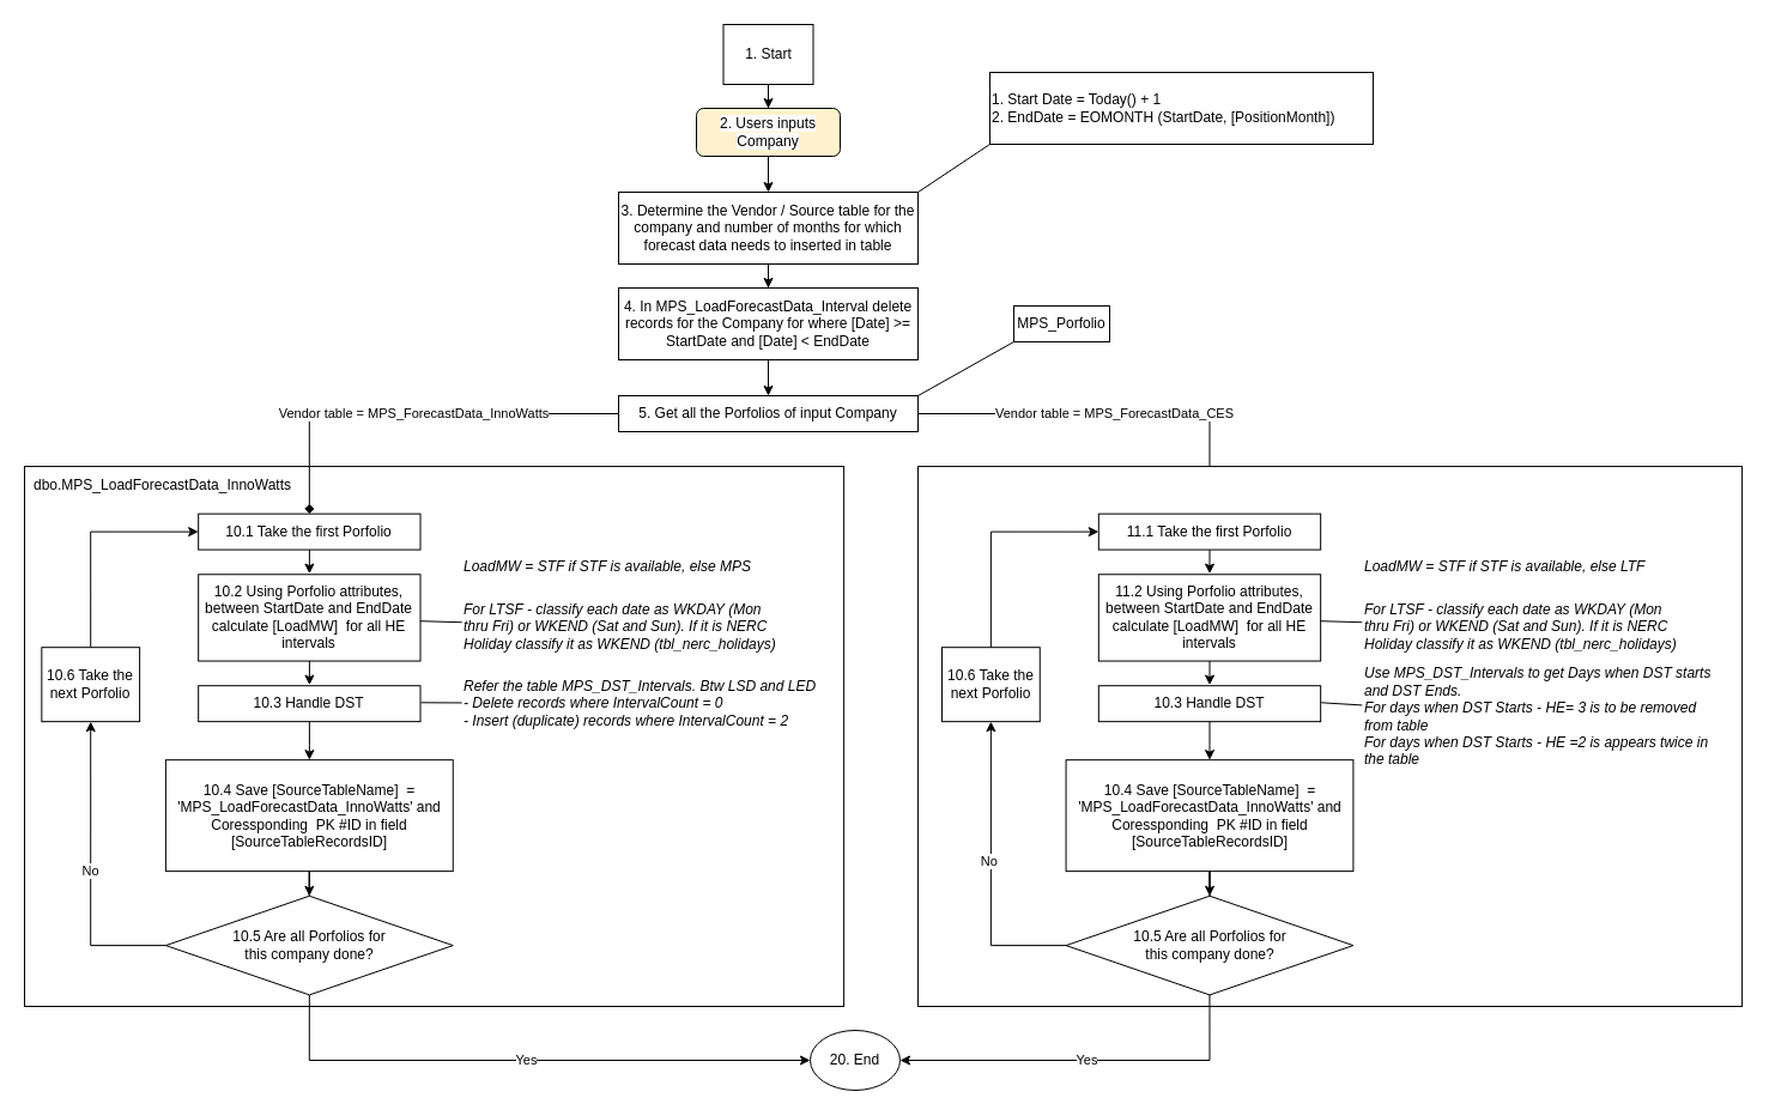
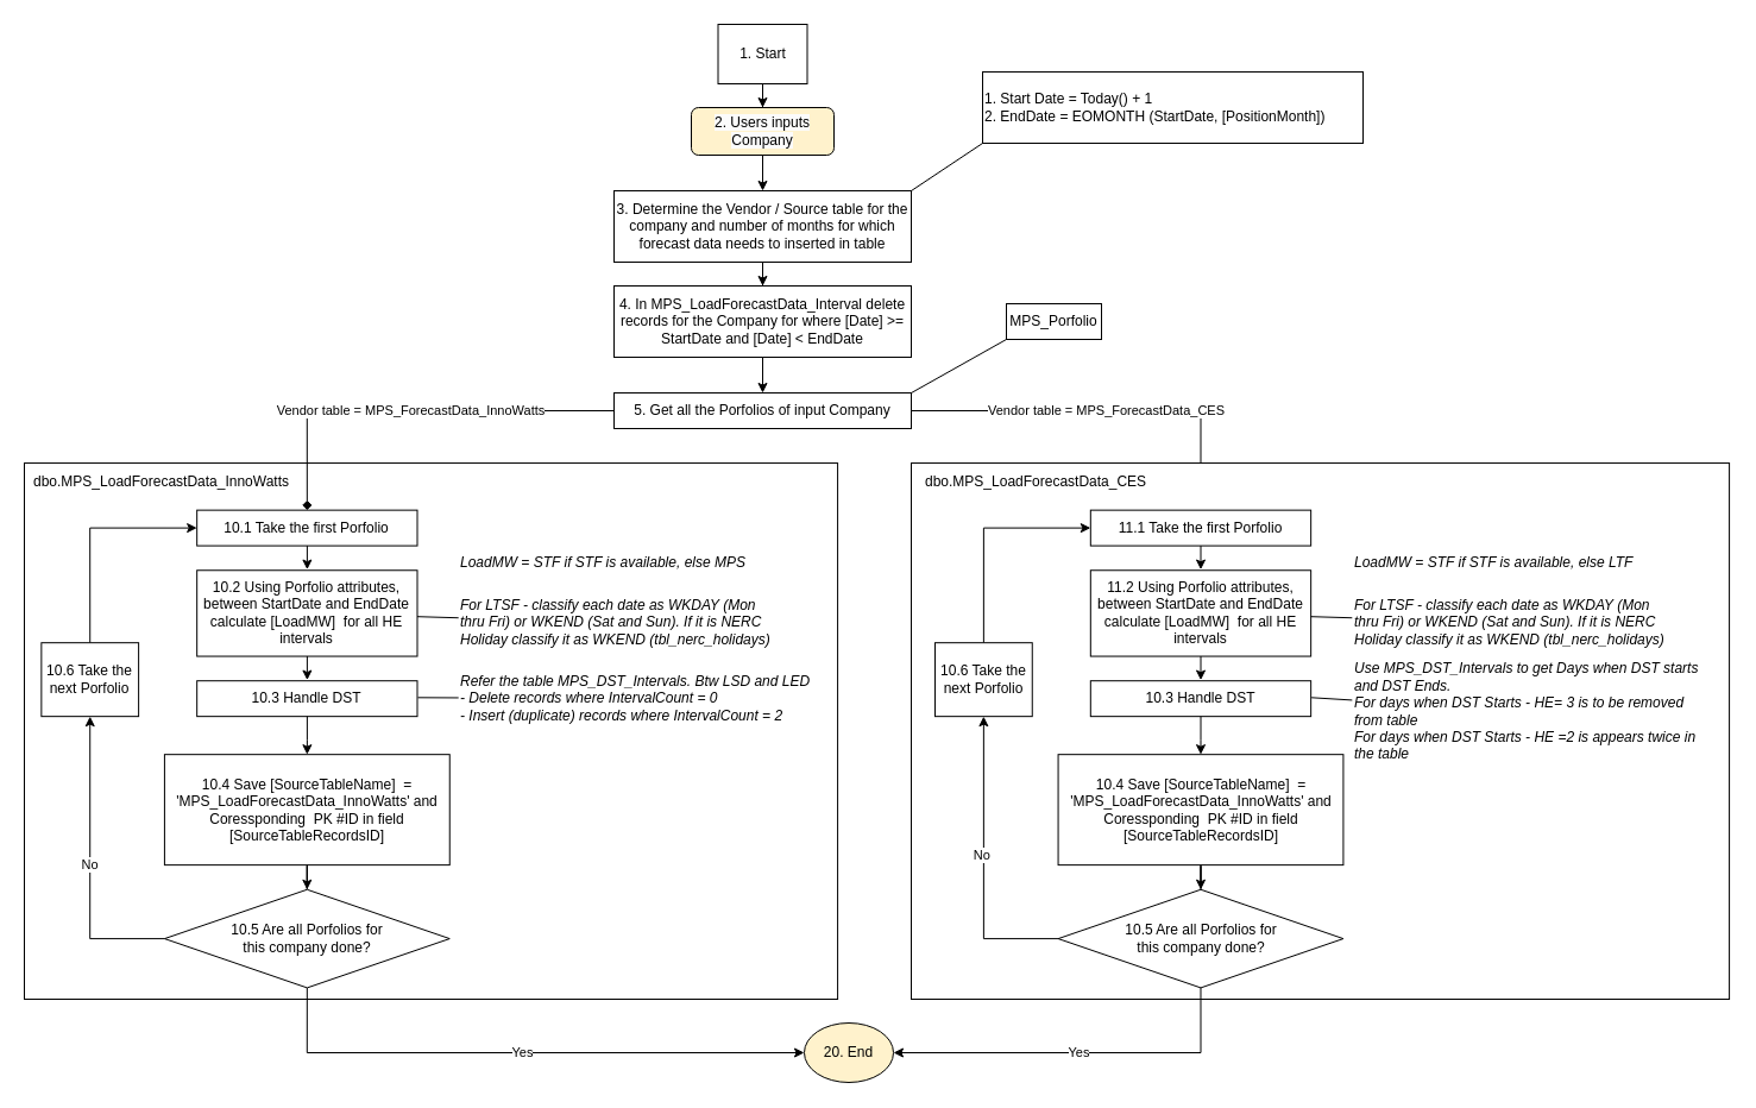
+ <mxCell id="36" value="dbo.MPS_LoadForecastData_CES" style="text;html=1;strokeColor=none;fillColor=none;align=left;verticalAlign=middle;whiteSpace=wrap;rounded=0;" vertex="1" parent="1"><mxGeometry x="776.002" y="389.033" width="261.639" height="30.984" as="geometry" /></mxCell>
- <mxCell id="55" value="20. End" style="ellipse;whiteSpace=wrap;html=1;" vertex="1" parent="1"><mxGeometry x="676" y="860" width="75" height="50" as="geometry" /></mxCell>
+ <mxCell id="55" value="20. End" style="ellipse;whiteSpace=wrap;html=1;fillColor=#fff2cc;" vertex="1" parent="1"><mxGeometry x="676" y="860" width="75" height="50" as="geometry" /></mxCell>
